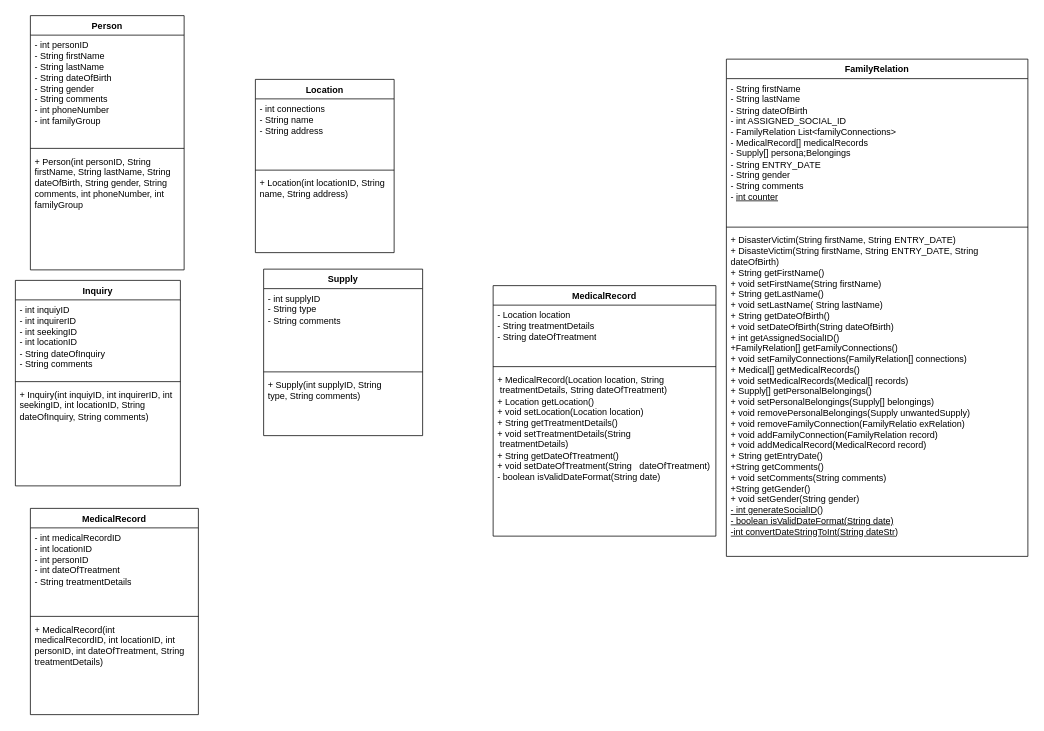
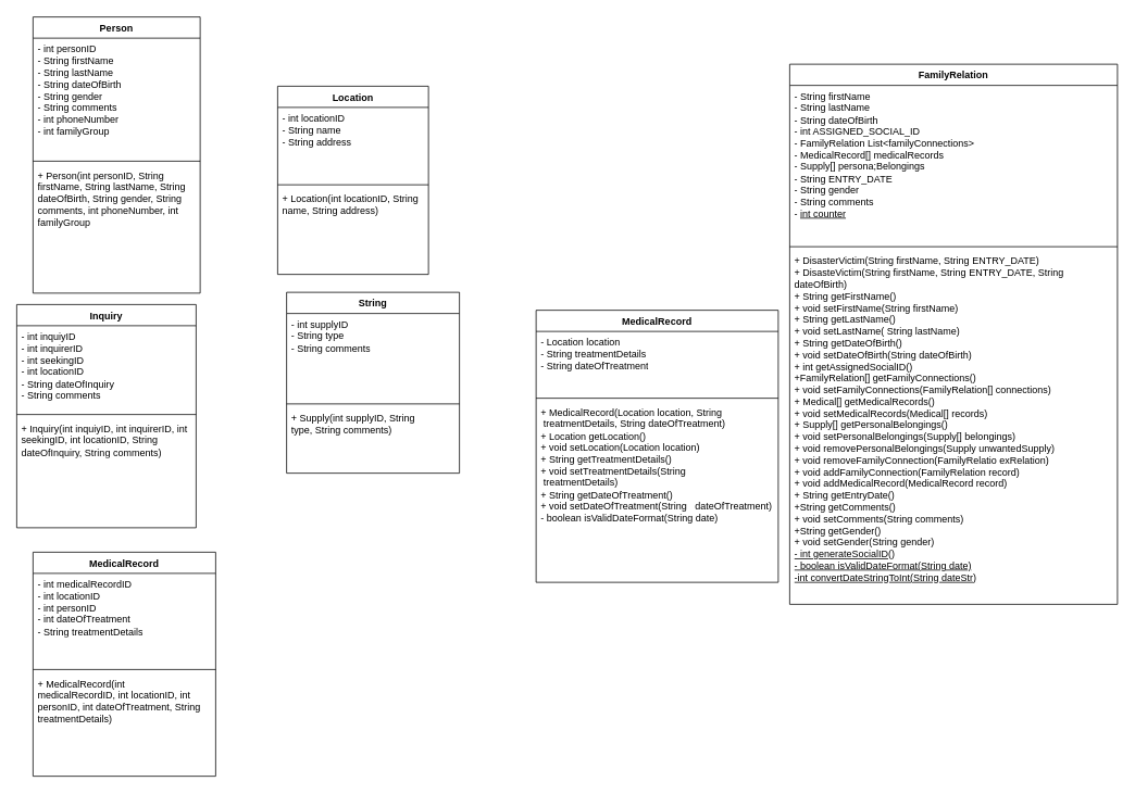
- <mxCell id="7" value="- int connections&lt;div&gt;- String name&amp;nbsp;&lt;/div&gt;&lt;div&gt;- String address&lt;/div&gt;" style="text;strokeColor=none;fillColor=none;align=left;verticalAlign=top;spacingLeft=4;spacingRight=4;overflow=hidden;rotatable=0;points=[[0,0.5],[1,0.5]];portConstraint=eastwest;whiteSpace=wrap;html=1;" parent="6" vertex="1"><mxGeometry y="26" width="185" height="91" as="geometry" /></mxCell>
+ <mxCell id="7" value="- int locationID&lt;div&gt;- String name&amp;nbsp;&lt;/div&gt;&lt;div&gt;- String address&lt;/div&gt;" style="text;strokeColor=none;fillColor=none;align=left;verticalAlign=top;spacingLeft=4;spacingRight=4;overflow=hidden;rotatable=0;points=[[0,0.5],[1,0.5]];portConstraint=eastwest;whiteSpace=wrap;html=1;" parent="6" vertex="1"><mxGeometry y="26" width="185" height="91" as="geometry" /></mxCell>
- <mxCell id="14" value="Supply" style="swimlane;fontStyle=1;align=center;verticalAlign=top;childLayout=stackLayout;horizontal=1;startSize=26;horizontalStack=0;resizeParent=1;resizeParentMax=0;resizeLast=0;collapsible=1;marginBottom=0;whiteSpace=wrap;html=1;" parent="1" vertex="1"><mxGeometry x="351" y="358" width="212" height="222" as="geometry" /></mxCell>
+ <mxCell id="14" value="String" style="swimlane;fontStyle=1;align=center;verticalAlign=top;childLayout=stackLayout;horizontal=1;startSize=26;horizontalStack=0;resizeParent=1;resizeParentMax=0;resizeLast=0;collapsible=1;marginBottom=0;whiteSpace=wrap;html=1;" parent="1" vertex="1"><mxGeometry x="351" y="358" width="212" height="222" as="geometry" /></mxCell>
